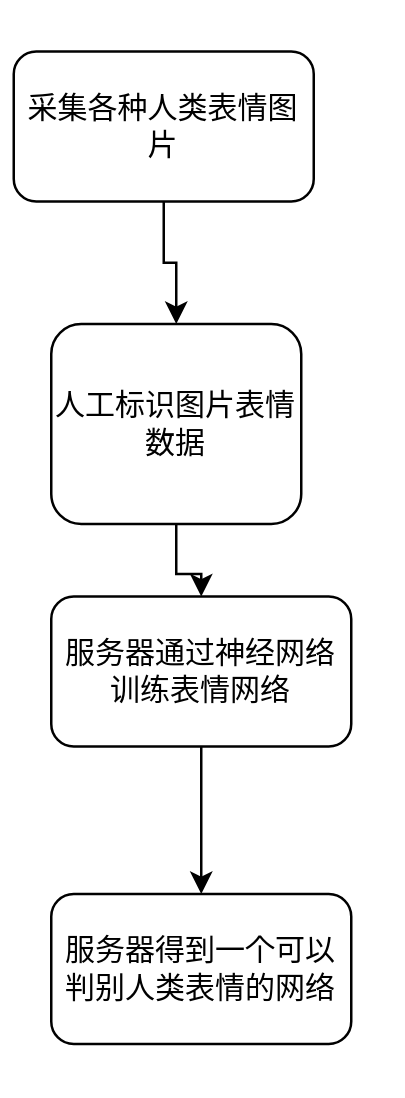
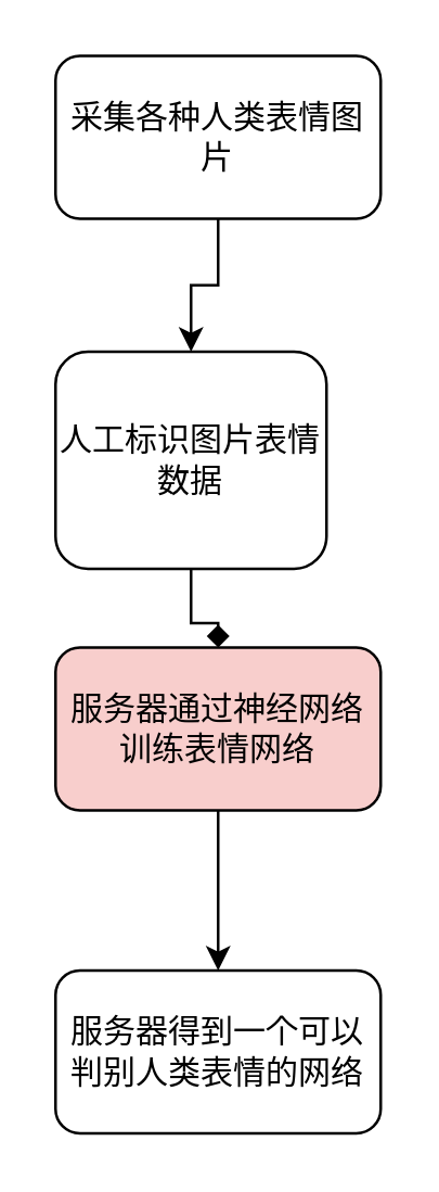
- <mxCell id="3" value="采集各种人类表情图片" style="rounded=1;whiteSpace=wrap;html=1;" vertex="1" parent="1"><mxGeometry x="5" y="20" width="120" height="60" as="geometry" /></mxCell>
+ <mxCell id="3" value="采集各种人类表情图片" style="rounded=1;whiteSpace=wrap;html=1;" vertex="1" parent="1"><mxGeometry x="20" y="20" width="120" height="60" as="geometry" /></mxCell>
- <mxCell id="4" style="edgeStyle=orthogonalEdgeStyle;rounded=0;orthogonalLoop=1;jettySize=auto;html=1;exitX=0.5;exitY=1;exitDx=0;exitDy=0;" edge="1" parent="1" source="5" target="7"><mxGeometry relative="1" as="geometry" /></mxCell>
+ <mxCell id="4" style="edgeStyle=orthogonalEdgeStyle;rounded=0;orthogonalLoop=1;jettySize=auto;html=1;exitX=0.5;exitY=1;exitDx=0;exitDy=0;endArrow=diamond;" edge="1" parent="1" source="5" target="7"><mxGeometry relative="1" as="geometry" /></mxCell>
- <mxCell id="7" value="服务器通过神经网络训练表情网络" style="rounded=1;whiteSpace=wrap;html=1;" vertex="1" parent="1"><mxGeometry x="20" y="238" width="120" height="60" as="geometry" /></mxCell>
+ <mxCell id="7" value="服务器通过神经网络训练表情网络" style="rounded=1;whiteSpace=wrap;html=1;fillColor=#f8cecc;" vertex="1" parent="1"><mxGeometry x="20" y="238" width="120" height="60" as="geometry" /></mxCell>
